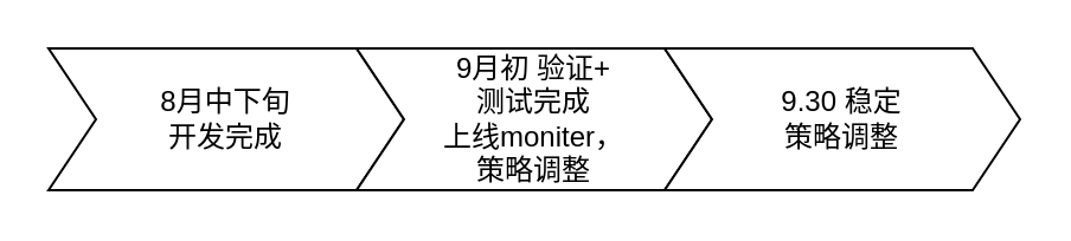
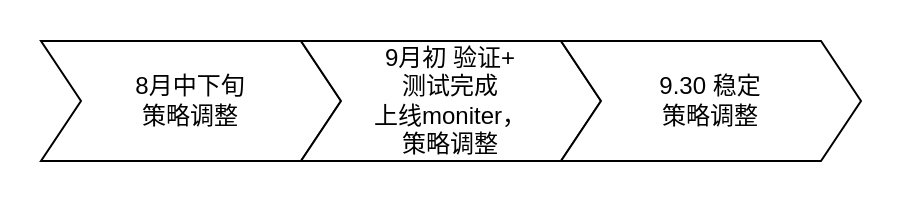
- <mxCell id="2" value="8月中下旬 &lt;br&gt;开发完成" style="shape=step;perimeter=stepPerimeter;whiteSpace=wrap;html=1;fixedSize=1;" parent="1" vertex="1"><mxGeometry x="20" y="20" width="150" height="60" as="geometry" /></mxCell>
+ <mxCell id="2" value="8月中下旬 &lt;br&gt;策略调整" style="shape=step;perimeter=stepPerimeter;whiteSpace=wrap;html=1;fixedSize=1;" parent="1" vertex="1"><mxGeometry x="20" y="20" width="150" height="60" as="geometry" /></mxCell>
